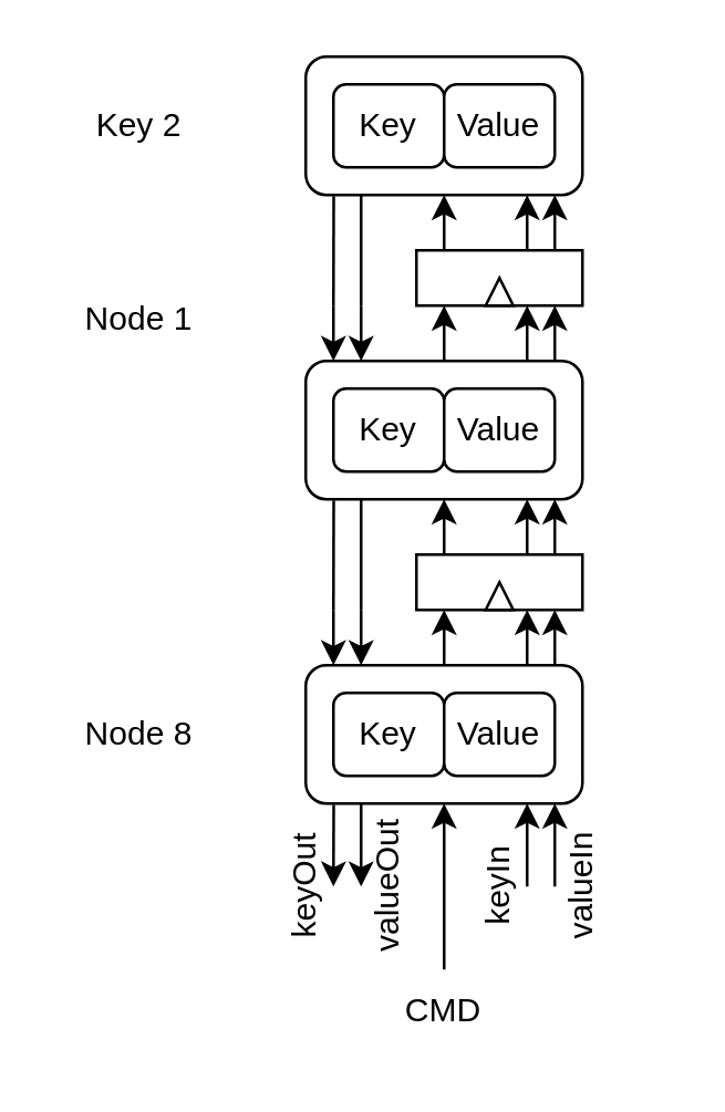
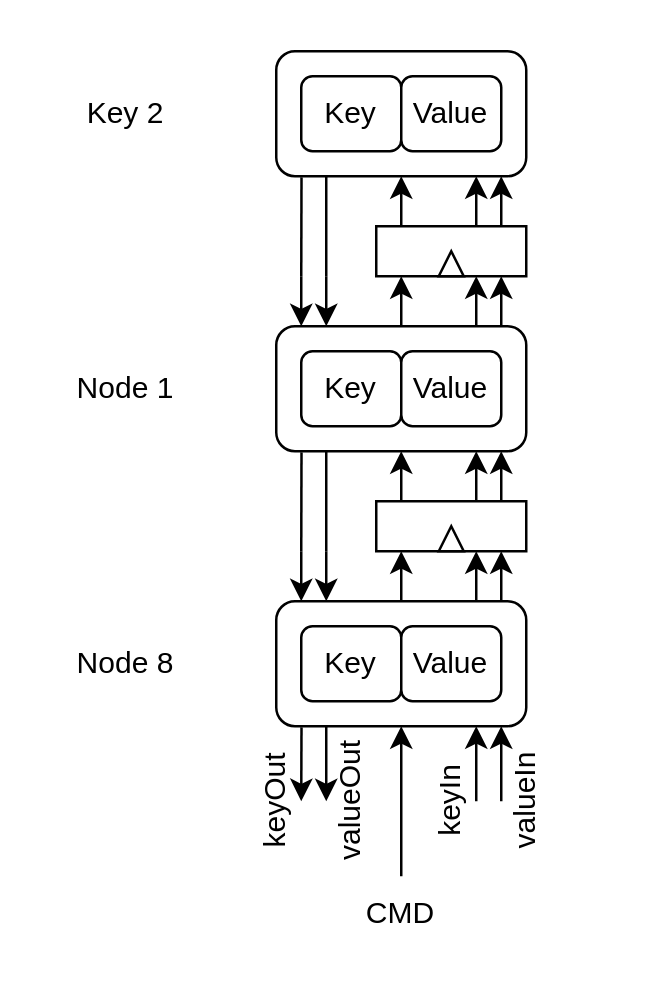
- <mxCell id="47" value="Node 1" style="text;html=1;align=center;verticalAlign=middle;whiteSpace=wrap;rounded=0;" vertex="1" parent="1"><mxGeometry x="20" y="100" width="60" height="30" as="geometry" /></mxCell>
+ <mxCell id="47" value="Node 1" style="text;html=1;align=center;verticalAlign=middle;whiteSpace=wrap;rounded=0;" vertex="1" parent="1"><mxGeometry x="20" y="140" width="60" height="30" as="geometry" /></mxCell>
